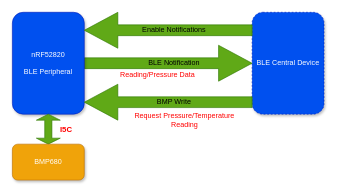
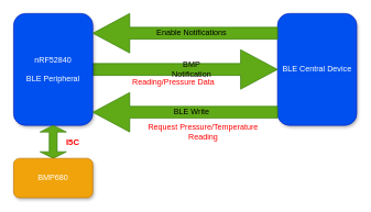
- <mxCell id="4" value="nRF52820&lt;br&gt;&lt;br&gt;BLE Peripheral" style="rounded=1;whiteSpace=wrap;html=1;fillColor=#0050ef;strokeColor=#001DBC;fontColor=#ffffff;shadow=1;" parent="1" vertex="1"><mxGeometry x="20" y="20" width="120" height="170" as="geometry" /></mxCell>
+ <mxCell id="4" value="nRF52840&lt;br&gt;&lt;br&gt;BLE Peripheral" style="rounded=1;whiteSpace=wrap;html=1;fillColor=#0050ef;strokeColor=#001DBC;fontColor=#ffffff;shadow=1;" parent="1" vertex="1"><mxGeometry x="20" y="20" width="120" height="170" as="geometry" /></mxCell>
- <mxCell id="8" value="BLE Notification" style="text;html=1;align=center;verticalAlign=middle;whiteSpace=wrap;rounded=0;fillColor=none;" parent="1" vertex="1"><mxGeometry x="245" y="95" width="90" height="20" as="geometry" /></mxCell>
+ <mxCell id="8" value="BMP Notification" style="text;html=1;align=center;verticalAlign=middle;whiteSpace=wrap;rounded=0;fillColor=none;" parent="1" vertex="1"><mxGeometry x="245" y="95" width="90" height="20" as="geometry" /></mxCell>
- <mxCell id="2" value="BLE Central Device" style="rounded=1;whiteSpace=wrap;html=1;fillColor=#0050ef;strokeColor=#001DBC;fontColor=#ffffff;sketch=0;glass=0;shadow=1;dashed=1;" parent="1" vertex="1"><mxGeometry x="420" y="20" width="120" height="170" as="geometry" /></mxCell>
+ <mxCell id="2" value="BLE Central Device" style="rounded=1;whiteSpace=wrap;html=1;fillColor=#0050ef;strokeColor=#001DBC;fontColor=#ffffff;sketch=0;glass=0;shadow=1;" parent="1" vertex="1"><mxGeometry x="420" y="20" width="120" height="170" as="geometry" /></mxCell>
- <mxCell id="15" value="BMP Write" style="text;html=1;align=center;verticalAlign=middle;whiteSpace=wrap;rounded=0;fillColor=none;" vertex="1" parent="1"><mxGeometry x="230" y="160" width="120" height="20" as="geometry" /></mxCell>
+ <mxCell id="15" value="BLE Write" style="text;html=1;align=center;verticalAlign=middle;whiteSpace=wrap;rounded=0;fillColor=none;" vertex="1" parent="1"><mxGeometry x="230" y="160" width="120" height="20" as="geometry" /></mxCell>
